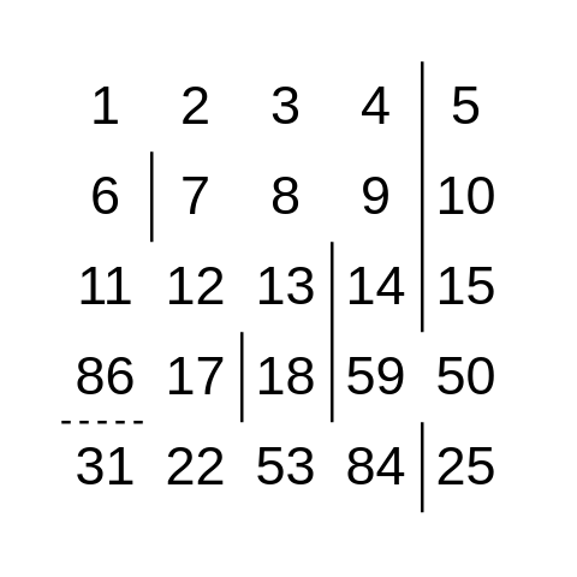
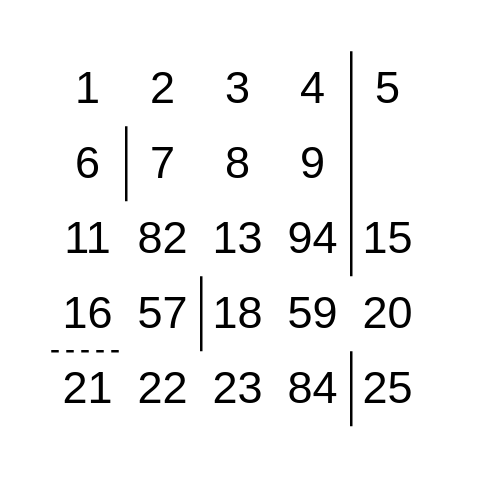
- <mxCell id="11" value="10" style="text;html=1;strokeColor=none;fillColor=none;align=center;verticalAlign=middle;whiteSpace=wrap;rounded=0;fontSize=18;" vertex="1" parent="1"><mxGeometry x="140" y="50" width="30" height="30" as="geometry" /></mxCell>
- <mxCell id="13" value="12" style="text;html=1;strokeColor=none;fillColor=none;align=center;verticalAlign=middle;whiteSpace=wrap;rounded=0;fontSize=18;" vertex="1" parent="1"><mxGeometry x="50" y="80" width="30" height="30" as="geometry" /></mxCell>
+ <mxCell id="13" value="82" style="text;html=1;strokeColor=none;fillColor=none;align=center;verticalAlign=middle;whiteSpace=wrap;rounded=0;fontSize=18;" vertex="1" parent="1"><mxGeometry x="50" y="80" width="30" height="30" as="geometry" /></mxCell>
- <mxCell id="15" value="14" style="text;html=1;strokeColor=none;fillColor=none;align=center;verticalAlign=middle;whiteSpace=wrap;rounded=0;fontSize=18;" vertex="1" parent="1"><mxGeometry x="110" y="80" width="30" height="30" as="geometry" /></mxCell>
+ <mxCell id="15" value="94" style="text;html=1;strokeColor=none;fillColor=none;align=center;verticalAlign=middle;whiteSpace=wrap;rounded=0;fontSize=18;" vertex="1" parent="1"><mxGeometry x="110" y="80" width="30" height="30" as="geometry" /></mxCell>
- <mxCell id="28" value="" style="endArrow=none;html=1;rounded=0;fontSize=18;entryX=0;entryY=1;entryDx=0;entryDy=0;exitX=0;exitY=0;exitDx=0;exitDy=0;" edge="1" parent="1" source="25" target="10"><mxGeometry width="50" height="50" relative="1" as="geometry"><mxPoint x="310" y="210" as="sourcePoint" /><mxPoint x="360" y="160" as="targetPoint" /></mxGeometry></mxCell>
- <mxCell id="17" value="86" style="text;html=1;strokeColor=none;fillColor=none;align=center;verticalAlign=middle;whiteSpace=wrap;rounded=0;fontSize=18;" vertex="1" parent="1"><mxGeometry x="20" y="110" width="30" height="30" as="geometry" /></mxCell>
+ <mxCell id="17" value="16" style="text;html=1;strokeColor=none;fillColor=none;align=center;verticalAlign=middle;whiteSpace=wrap;rounded=0;fontSize=18;" vertex="1" parent="1"><mxGeometry x="20" y="110" width="30" height="30" as="geometry" /></mxCell>
- <mxCell id="18" value="17" style="text;html=1;strokeColor=none;fillColor=none;align=center;verticalAlign=middle;whiteSpace=wrap;rounded=0;fontSize=18;" vertex="1" parent="1"><mxGeometry x="50" y="110" width="30" height="30" as="geometry" /></mxCell>
+ <mxCell id="18" value="57" style="text;html=1;strokeColor=none;fillColor=none;align=center;verticalAlign=middle;whiteSpace=wrap;rounded=0;fontSize=18;" vertex="1" parent="1"><mxGeometry x="50" y="110" width="30" height="30" as="geometry" /></mxCell>
- <mxCell id="21" value="50" style="text;html=1;strokeColor=none;fillColor=none;align=center;verticalAlign=middle;whiteSpace=wrap;rounded=0;fontSize=18;" vertex="1" parent="1"><mxGeometry x="140" y="110" width="30" height="30" as="geometry" /></mxCell>
+ <mxCell id="21" value="20" style="text;html=1;strokeColor=none;fillColor=none;align=center;verticalAlign=middle;whiteSpace=wrap;rounded=0;fontSize=18;" vertex="1" parent="1"><mxGeometry x="140" y="110" width="30" height="30" as="geometry" /></mxCell>
- <mxCell id="22" value="31" style="text;html=1;strokeColor=none;fillColor=none;align=center;verticalAlign=middle;whiteSpace=wrap;rounded=0;fontSize=18;" vertex="1" parent="1"><mxGeometry x="20" y="140" width="30" height="30" as="geometry" /></mxCell>
+ <mxCell id="22" value="21" style="text;html=1;strokeColor=none;fillColor=none;align=center;verticalAlign=middle;whiteSpace=wrap;rounded=0;fontSize=18;" vertex="1" parent="1"><mxGeometry x="20" y="140" width="30" height="30" as="geometry" /></mxCell>
- <mxCell id="24" value="53" style="text;html=1;strokeColor=none;fillColor=none;align=center;verticalAlign=middle;whiteSpace=wrap;rounded=0;fontSize=18;" vertex="1" parent="1"><mxGeometry x="80" y="140" width="30" height="30" as="geometry" /></mxCell>
+ <mxCell id="24" value="23" style="text;html=1;strokeColor=none;fillColor=none;align=center;verticalAlign=middle;whiteSpace=wrap;rounded=0;fontSize=18;" vertex="1" parent="1"><mxGeometry x="80" y="140" width="30" height="30" as="geometry" /></mxCell>
